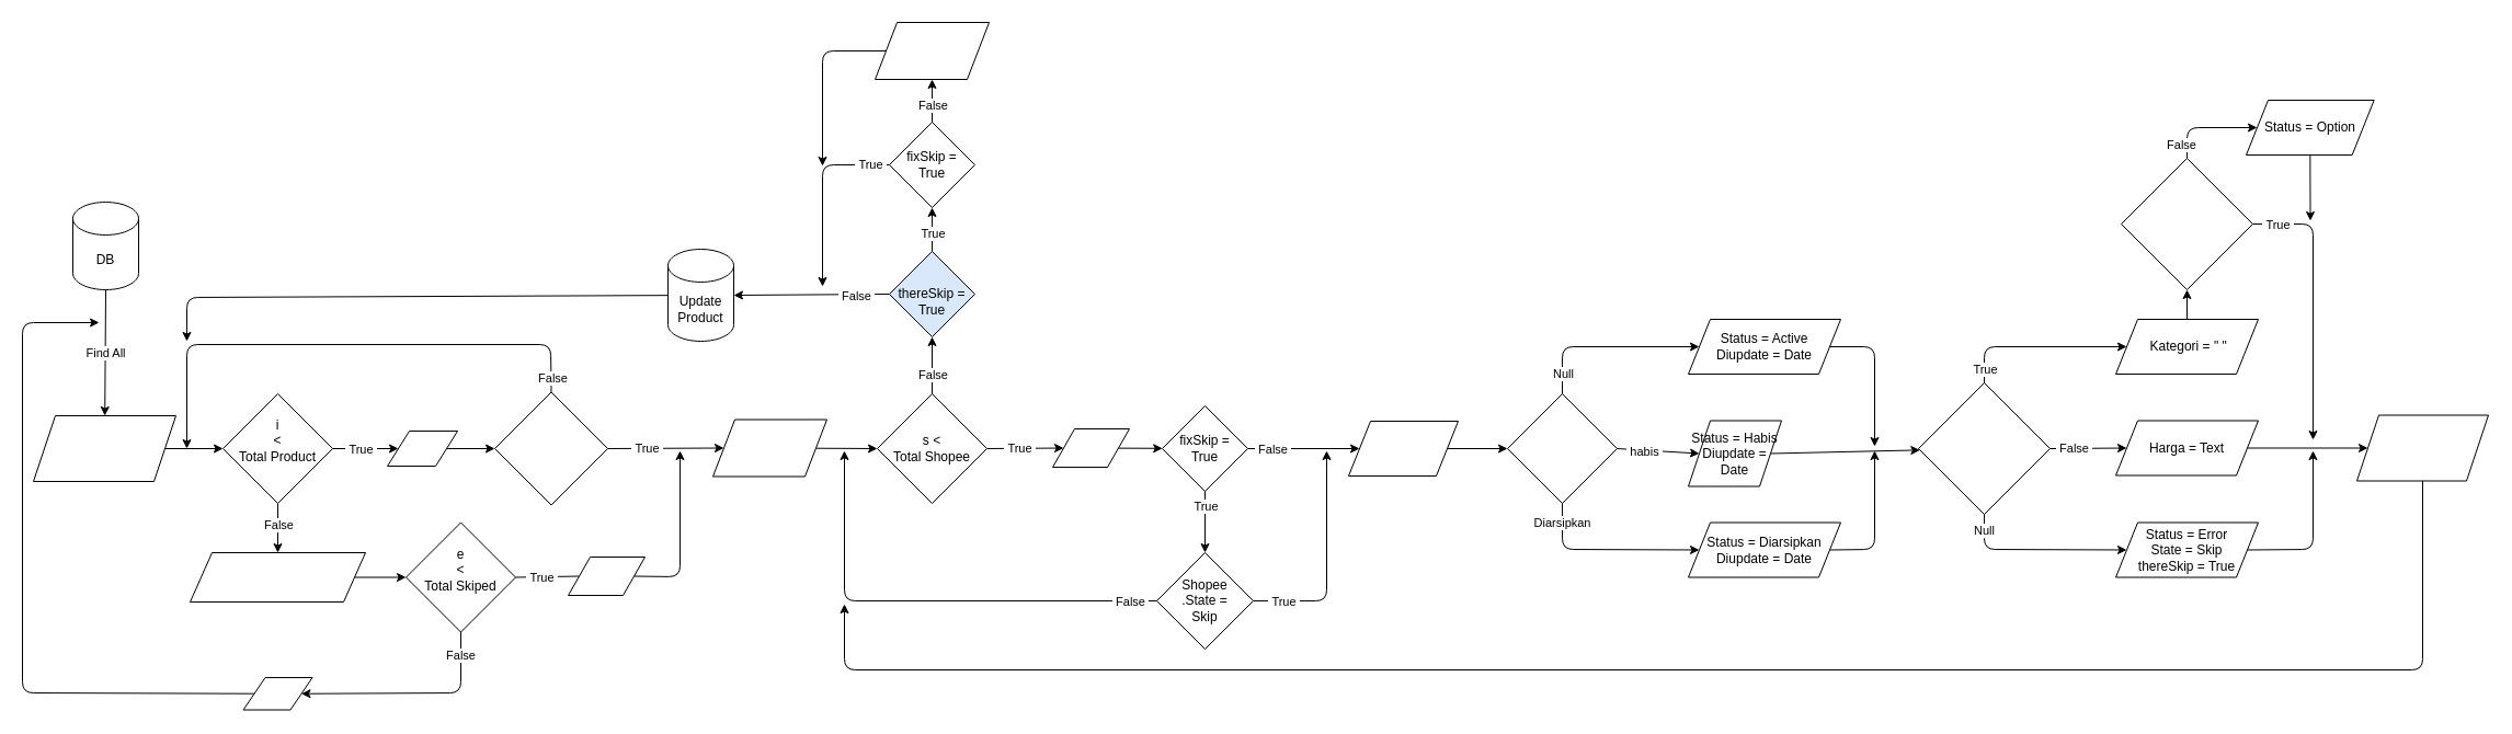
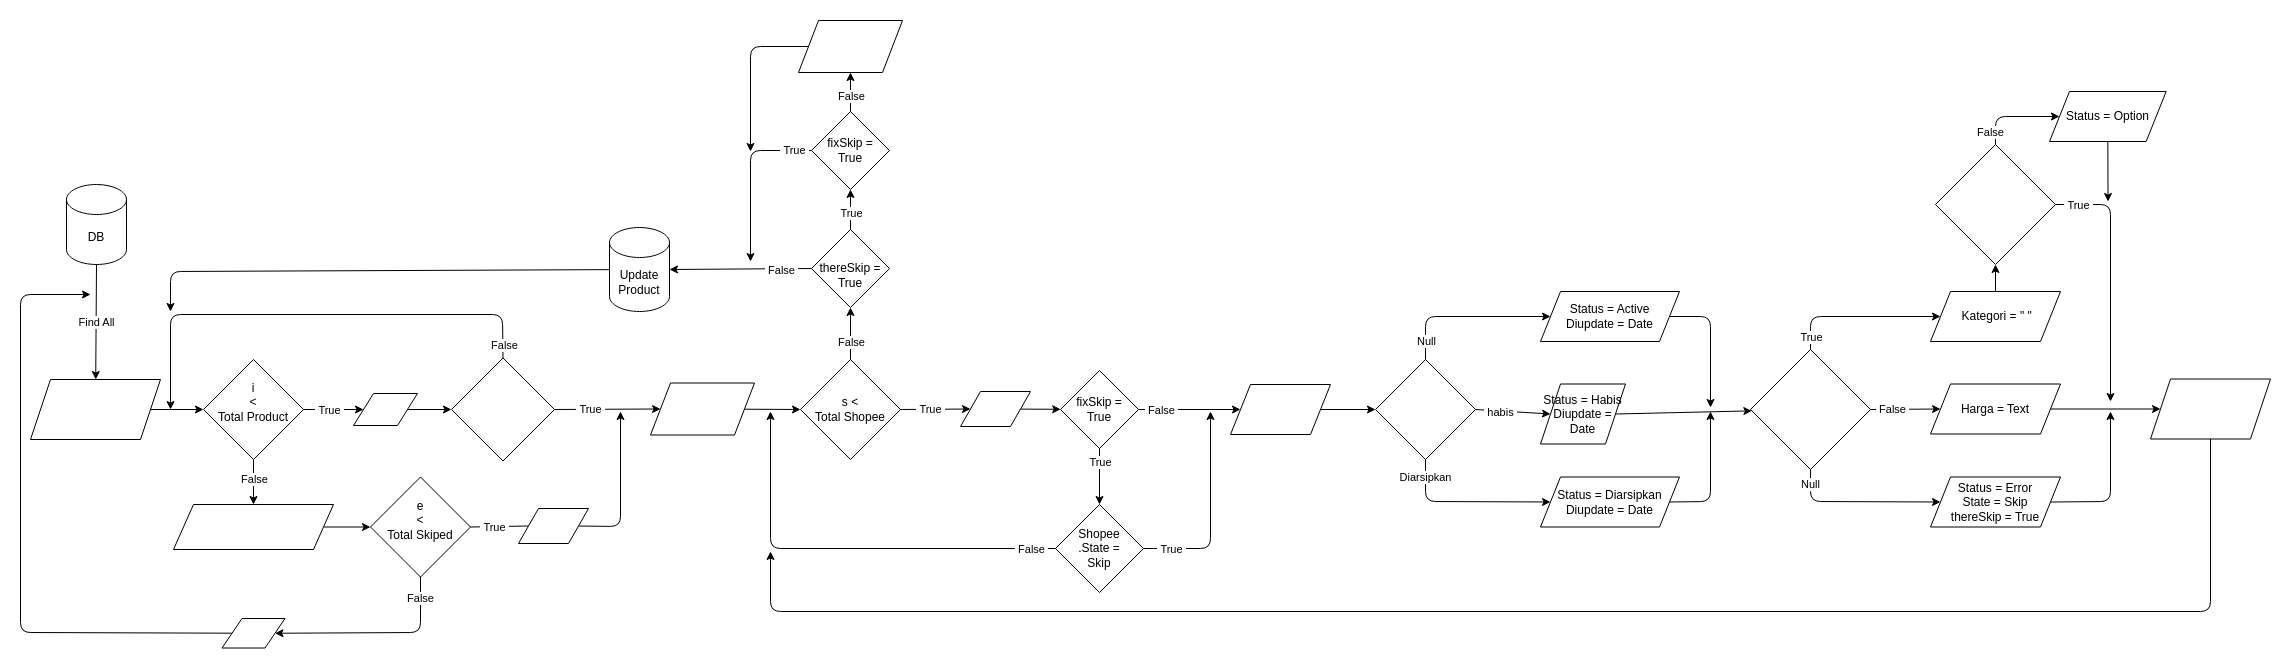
- <mxCell id="86" value="&lt;br&gt;thereSkip =&lt;br&gt;True" style="rhombus;whiteSpace=wrap;html=1;fillColor=#dae8fc;" parent="1" vertex="1"><mxGeometry x="811" y="229" width="78" height="78" as="geometry" /></mxCell>
+ <mxCell id="86" value="&lt;br&gt;thereSkip =&lt;br&gt;True" style="rhombus;whiteSpace=wrap;html=1;" parent="1" vertex="1"><mxGeometry x="811" y="229" width="78" height="78" as="geometry" /></mxCell>
